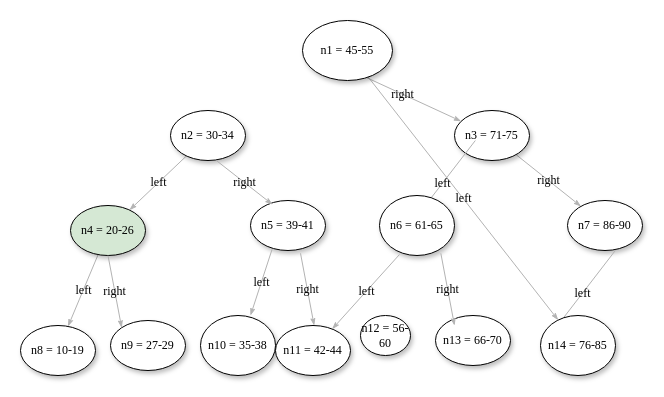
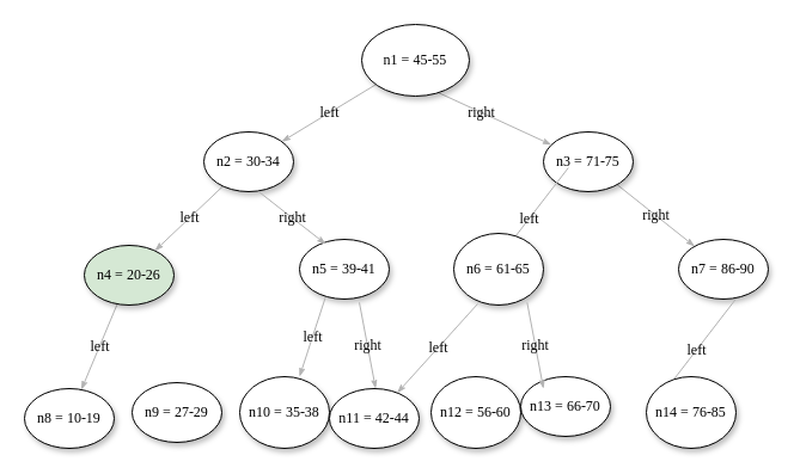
- <mxCell id="2" value="left" style="edgeStyle=none;rounded=1;html=1;labelBackgroundColor=none;startArrow=none;startFill=0;startSize=5;endArrow=classicThin;endFill=1;endSize=5;jettySize=auto;orthogonalLoop=1;strokeColor=#B3B3B3;strokeWidth=1;fontFamily=Verdana;fontSize=12;" parent="1" source="4" target="21" edge="1"><mxGeometry relative="1" as="geometry" /></mxCell>
+ <mxCell id="2" value="left" style="edgeStyle=none;rounded=1;html=1;labelBackgroundColor=none;startArrow=none;startFill=0;startSize=5;endArrow=classicThin;endFill=1;endSize=5;jettySize=auto;orthogonalLoop=1;strokeColor=#B3B3B3;strokeWidth=1;fontFamily=Verdana;fontSize=12" parent="1" source="4" target="10" edge="1"><mxGeometry relative="1" as="geometry" /></mxCell>
- <mxCell id="15" value="right" style="edgeStyle=none;rounded=1;html=1;labelBackgroundColor=none;startArrow=none;startFill=0;startSize=5;endArrow=classicThin;endFill=1;endSize=5;jettySize=auto;orthogonalLoop=1;strokeColor=#B3B3B3;strokeWidth=1;fontFamily=Verdana;fontSize=12;exitX=0.5;exitY=1;exitDx=0;exitDy=0;entryX=0;entryY=0;entryDx=0;entryDy=0;" parent="1" source="12" target="14" edge="1"><mxGeometry relative="1" as="geometry"><mxPoint x="90.439" y="257.263" as="sourcePoint" /><mxPoint x="24.612" y="342.755" as="targetPoint" /></mxGeometry></mxCell>
- <mxCell id="20" value="&lt;span&gt;n12 = 56-60&lt;/span&gt;" style="ellipse;whiteSpace=wrap;html=1;rounded=0;shadow=1;comic=0;labelBackgroundColor=none;strokeWidth=1;fontFamily=Verdana;fontSize=12;align=center;" parent="1" vertex="1"><mxGeometry x="360" y="315" width="50" height="40" as="geometry" /></mxCell>
+ <mxCell id="20" value="&lt;span&gt;n12 = 56-60&lt;/span&gt;" style="ellipse;whiteSpace=wrap;html=1;rounded=0;shadow=1;comic=0;labelBackgroundColor=none;strokeWidth=1;fontFamily=Verdana;fontSize=12;align=center;" parent="1" vertex="1"><mxGeometry x="360" y="315" width="75" height="60" as="geometry" /></mxCell>
